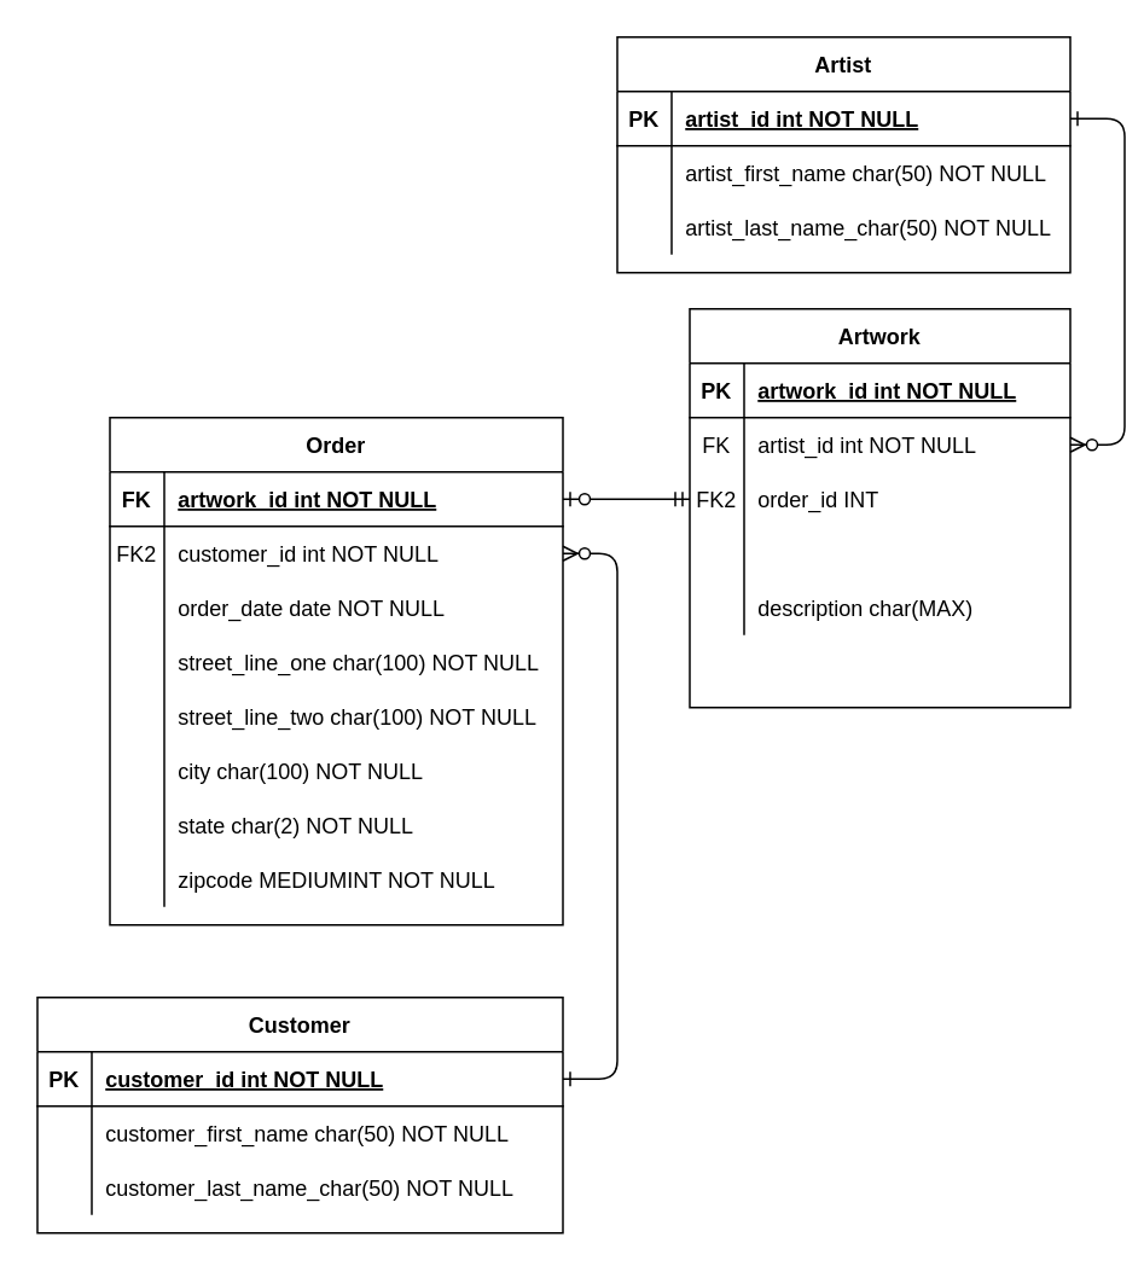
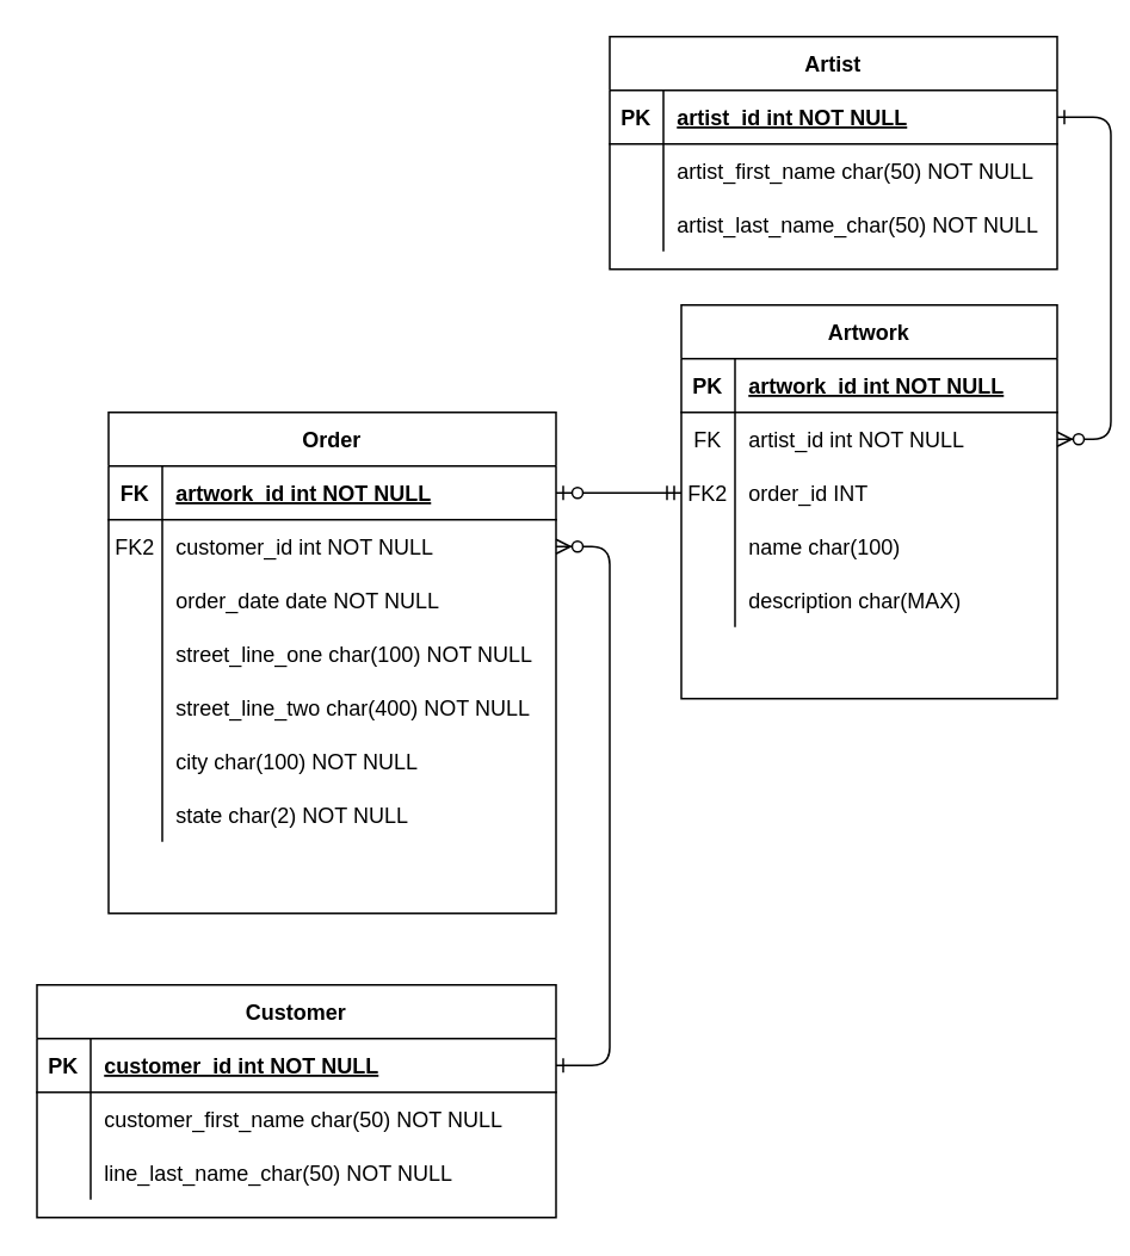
+ <mxCell id="60" value="name char(100)" style="shape=partialRectangle;connectable=0;fillColor=none;top=0;left=0;bottom=0;right=0;align=left;spacingLeft=6;overflow=hidden;" parent="58" vertex="1"><mxGeometry x="30" width="180" height="30" as="geometry" /></mxCell>
- <mxCell id="18" value="street_line_two char(100) NOT NULL" style="shape=partialRectangle;connectable=0;fillColor=none;top=0;left=0;bottom=0;right=0;align=left;spacingLeft=6;overflow=hidden;" vertex="1" parent="16"><mxGeometry x="30" width="220" height="30" as="geometry" /></mxCell>
+ <mxCell id="18" value="street_line_two char(400) NOT NULL" style="shape=partialRectangle;connectable=0;fillColor=none;top=0;left=0;bottom=0;right=0;align=left;spacingLeft=6;overflow=hidden;" vertex="1" parent="16"><mxGeometry x="30" width="220" height="30" as="geometry" /></mxCell>
- <mxCell id="27" value="zipcode MEDIUMINT NOT NULL" style="shape=partialRectangle;connectable=0;fillColor=none;top=0;left=0;bottom=0;right=0;align=left;spacingLeft=6;overflow=hidden;" vertex="1" parent="25"><mxGeometry x="30" width="220" height="30" as="geometry" /></mxCell>
- <mxCell id="47" value="customer_last_name_char(50) NOT NULL" style="shape=partialRectangle;connectable=0;fillColor=none;top=0;left=0;bottom=0;right=0;align=left;spacingLeft=6;overflow=hidden;" parent="45" vertex="1"><mxGeometry x="30" width="260" height="30" as="geometry" /></mxCell>
+ <mxCell id="47" value="line_last_name_char(50) NOT NULL" style="shape=partialRectangle;connectable=0;fillColor=none;top=0;left=0;bottom=0;right=0;align=left;spacingLeft=6;overflow=hidden;" parent="45" vertex="1"><mxGeometry x="30" width="260" height="30" as="geometry" /></mxCell>
